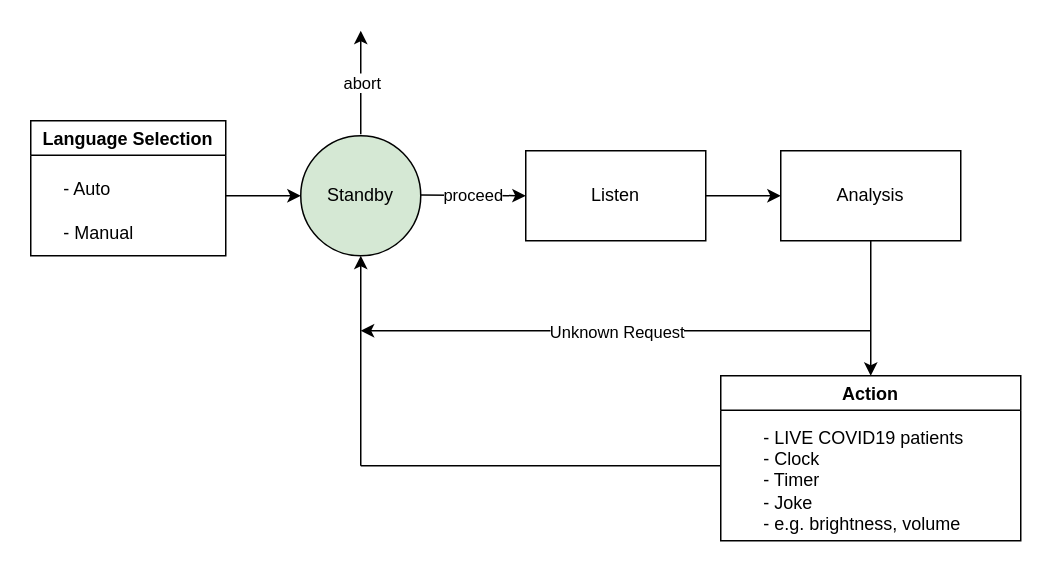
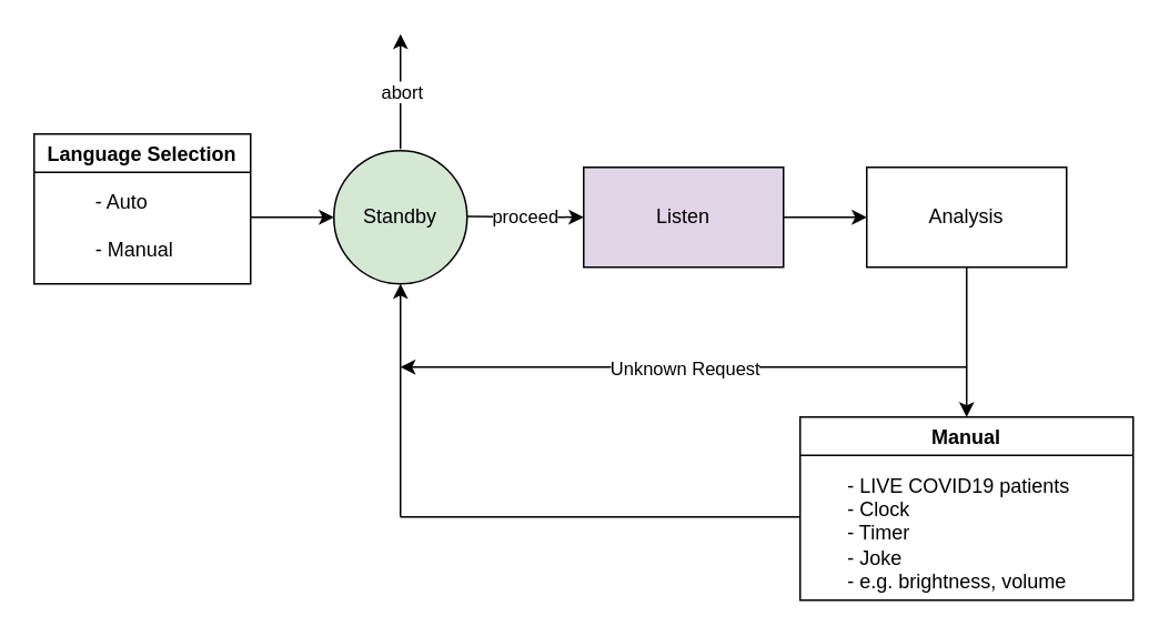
- <mxCell id="10" value="Listen" style="rounded=0;whiteSpace=wrap;html=1;" parent="1" vertex="1"><mxGeometry x="350" y="100" width="120" height="60" as="geometry" /></mxCell>
+ <mxCell id="10" value="Listen" style="rounded=0;whiteSpace=wrap;html=1;fillColor=#e1d5e7;" parent="1" vertex="1"><mxGeometry x="350" y="100" width="120" height="60" as="geometry" /></mxCell>
- <mxCell id="9" value="&lt;div style=&quot;text-align: left&quot;&gt;&lt;span&gt;- Auto&lt;/span&gt;&lt;/div&gt;&lt;div style=&quot;text-align: left&quot;&gt;&lt;span&gt;&lt;br&gt;&lt;/span&gt;&lt;/div&gt;&lt;div style=&quot;text-align: left&quot;&gt;&lt;span&gt;- Manual&lt;/span&gt;&lt;/div&gt;" style="text;html=1;align=center;verticalAlign=middle;resizable=0;points=[];autosize=1;strokeColor=none;" parent="1" vertex="1"><mxGeometry x="35" y="115" width="60" height="50" as="geometry" /></mxCell>
+ <mxCell id="9" value="&lt;div style=&quot;text-align: left&quot;&gt;&lt;span&gt;- Auto&lt;/span&gt;&lt;/div&gt;&lt;div style=&quot;text-align: left&quot;&gt;&lt;span&gt;&lt;br&gt;&lt;/span&gt;&lt;/div&gt;&lt;div style=&quot;text-align: left&quot;&gt;&lt;span&gt;- Manual&lt;/span&gt;&lt;/div&gt;" style="text;html=1;align=center;verticalAlign=middle;resizable=0;points=[];autosize=1;strokeColor=none;" parent="1" vertex="1"><mxGeometry x="50" y="110" width="60" height="50" as="geometry" /></mxCell>
- <mxCell id="14" value="Action" style="swimlane;" parent="1" vertex="1"><mxGeometry x="480" y="250" width="200" height="110" as="geometry" /></mxCell>
+ <mxCell id="14" value="Manual" style="swimlane;" parent="1" vertex="1"><mxGeometry x="480" y="250" width="200" height="110" as="geometry" /></mxCell>
